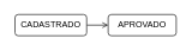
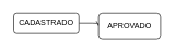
- <mxCell id="4" value="APROVADO" style="rounded=1;whiteSpace=wrap;html=1;" vertex="1" parent="1"><mxGeometry x="150" y="20" width="95" height="30" as="geometry" /></mxCell>
+ <mxCell id="4" value="APROVADO" style="rounded=1;whiteSpace=wrap;html=1;" vertex="1" parent="1"><mxGeometry x="150" y="20" width="95" height="40" as="geometry" /></mxCell>
